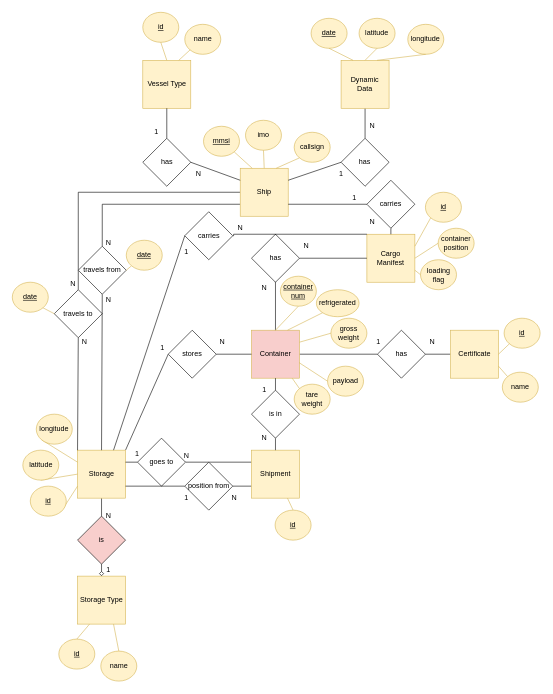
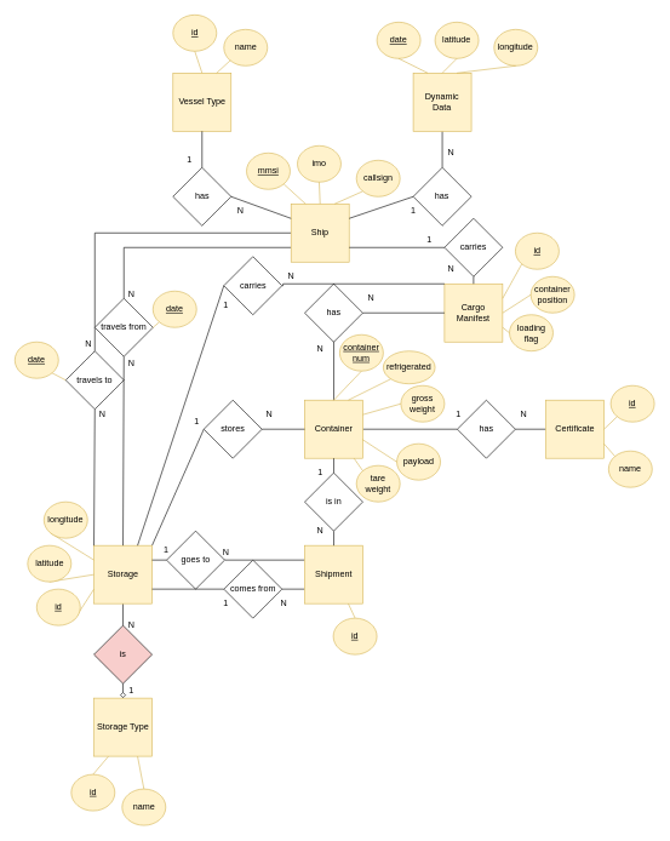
- <mxCell id="34" value="Container" style="whiteSpace=wrap;html=1;aspect=fixed;fillColor=#f8cecc;strokeColor=#d6b656;" parent="1" vertex="1"><mxGeometry x="418.79" y="550" width="80" height="80" as="geometry" /></mxCell>
+ <mxCell id="34" value="Container" style="whiteSpace=wrap;html=1;aspect=fixed;fillColor=#fff2cc;strokeColor=#d6b656;" parent="1" vertex="1"><mxGeometry x="418.79" y="550" width="80" height="80" as="geometry" /></mxCell>
- <mxCell id="88" value="position from" style="rhombus;whiteSpace=wrap;html=1;" parent="1" vertex="1"><mxGeometry x="307.58" y="770" width="80" height="80" as="geometry" /></mxCell>
+ <mxCell id="88" value="comes from" style="rhombus;whiteSpace=wrap;html=1;" parent="1" vertex="1"><mxGeometry x="307.58" y="770" width="80" height="80" as="geometry" /></mxCell>
